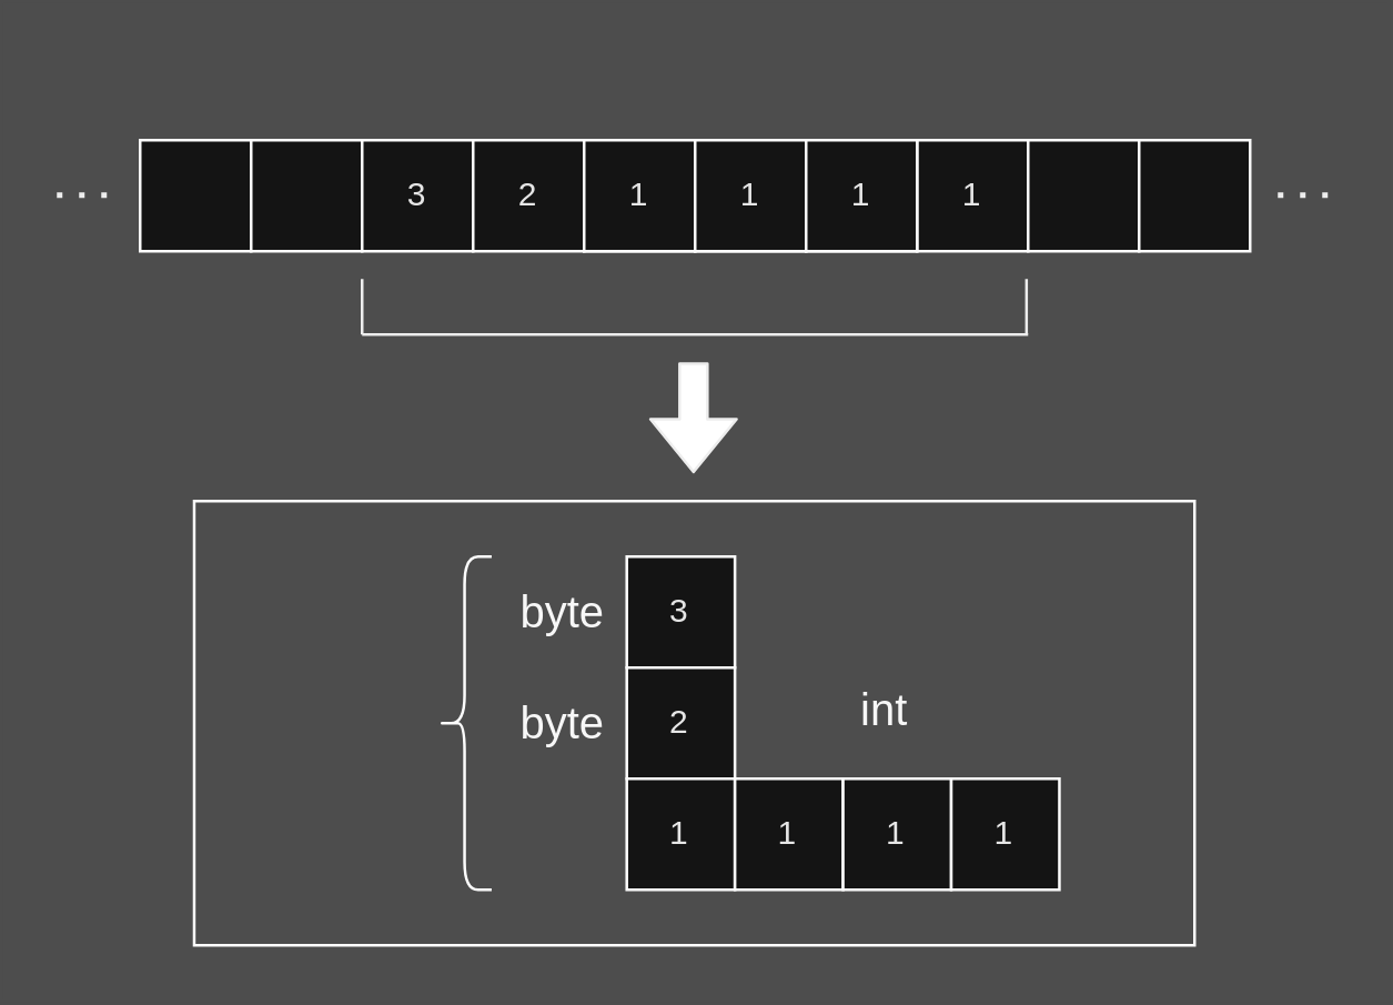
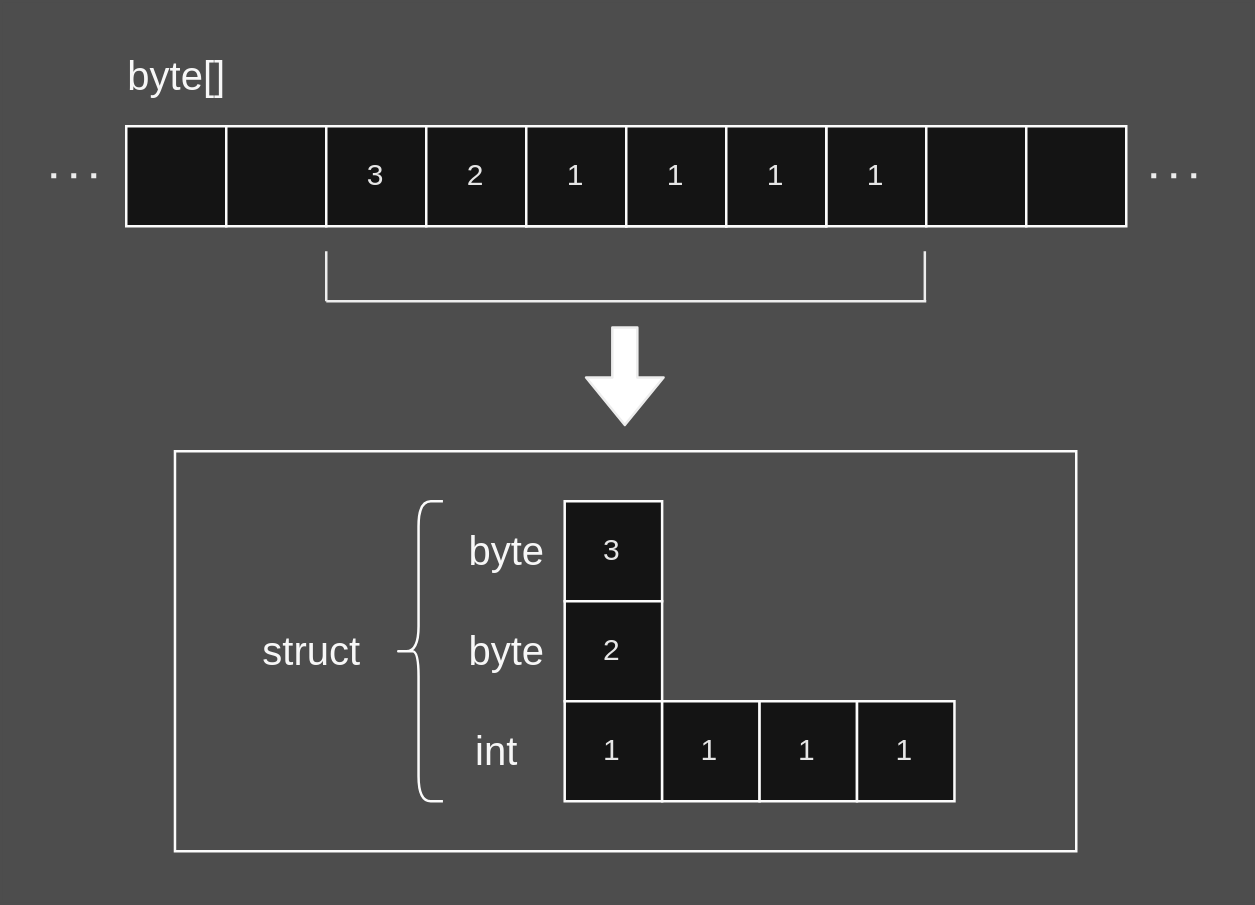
+ <mxCell id="14" value="byte[]" style="text;html=1;align=center;verticalAlign=middle;resizable=0;points=[];autosize=1;strokeColor=none;fillColor=none;fontSize=16;fontColor=#F7F7F7;" vertex="1" parent="1"><mxGeometry x="45" y="20" width="50" height="20" as="geometry" /></mxCell>
- <mxCell id="34" value="int" style="text;html=1;align=center;verticalAlign=middle;resizable=0;points=[];autosize=1;strokeColor=none;fillColor=none;fontSize=16;fontColor=#F7F7F7;" vertex="1" parent="22"><mxGeometry x="253.487" y="65" width="30" height="20" as="geometry" /></mxCell>
+ <mxCell id="34" value="int" style="text;html=1;align=center;verticalAlign=middle;resizable=0;points=[];autosize=1;strokeColor=none;fillColor=none;fontSize=16;fontColor=#F7F7F7;" vertex="1" parent="22"><mxGeometry x="133.487" y="110" width="30" height="20" as="geometry" /></mxCell>
+ <mxCell id="24" value="struct" style="text;html=1;align=center;verticalAlign=middle;resizable=0;points=[];autosize=1;strokeColor=none;fillColor=none;fontSize=16;fontColor=#F7F7F7;" vertex="1" parent="22"><mxGeometry x="48.718" y="70" width="50" height="20" as="geometry" /></mxCell>
